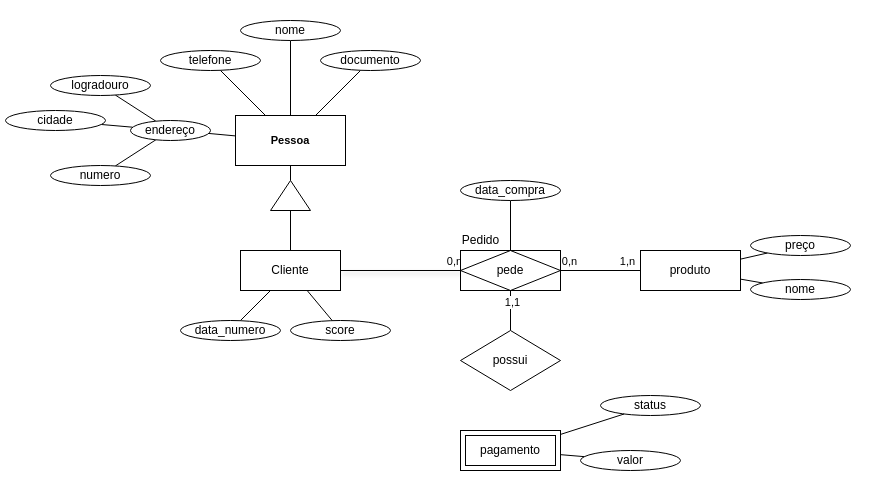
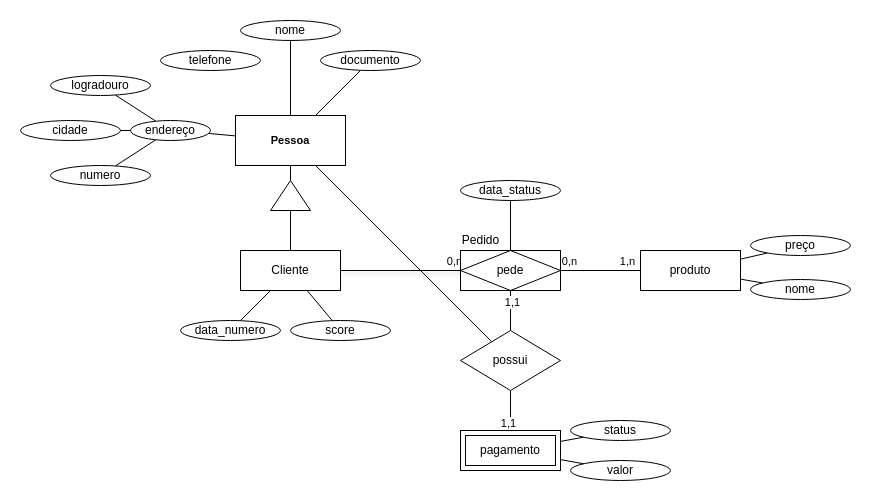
- <mxCell id="7" value="" style="edgeStyle=none;rounded=0;orthogonalLoop=1;jettySize=auto;html=1;fontFamily=Helvetica;fontSize=12;fontColor=default;endArrow=none;startFill=0;" parent="1" source="47" target="30" edge="1"><mxGeometry relative="1" as="geometry"><mxPoint x="-2.532" y="250" as="sourcePoint" /></mxGeometry></mxCell>
+ <mxCell id="7" value="" style="edgeStyle=none;rounded=0;orthogonalLoop=1;jettySize=auto;html=1;fontFamily=Helvetica;fontSize=12;fontColor=default;endArrow=none;startFill=0;" parent="1" source="47" target="26" edge="1"><mxGeometry relative="1" as="geometry"><mxPoint x="-2.532" y="250" as="sourcePoint" /></mxGeometry></mxCell>
- <mxCell id="38" value="cidade" style="ellipse;whiteSpace=wrap;html=1;align=center;" parent="1" vertex="1"><mxGeometry x="5" y="110" width="100" height="20" as="geometry" /></mxCell>
+ <mxCell id="38" value="cidade" style="ellipse;whiteSpace=wrap;html=1;align=center;" parent="1" vertex="1"><mxGeometry x="20" y="120" width="100" height="20" as="geometry" /></mxCell>
- <mxCell id="21" value="data_compra" style="ellipse;whiteSpace=wrap;html=1;align=center;" parent="1" vertex="1"><mxGeometry x="460" y="180" width="100" height="20" as="geometry" /></mxCell>
+ <mxCell id="21" value="data_status" style="ellipse;whiteSpace=wrap;html=1;align=center;" parent="1" vertex="1"><mxGeometry x="460" y="180" width="100" height="20" as="geometry" /></mxCell>
- <mxCell id="27" value="status" style="ellipse;whiteSpace=wrap;html=1;align=center;" parent="1" vertex="1"><mxGeometry x="600" y="395" width="100" height="20" as="geometry" /></mxCell>
+ <mxCell id="27" value="status" style="ellipse;whiteSpace=wrap;html=1;align=center;" parent="1" vertex="1"><mxGeometry x="570" y="420" width="100" height="20" as="geometry" /></mxCell>
+ <mxCell id="24" style="edgeStyle=none;rounded=0;orthogonalLoop=1;jettySize=auto;html=1;endArrow=none;endFill=0;endSize=10;startSize=10;startArrow=none;startFill=0;" parent="1" source="26" target="42" edge="1"><mxGeometry relative="1" as="geometry"><mxPoint x="610" y="490" as="targetPoint" /></mxGeometry></mxCell>
+ <mxCell id="25" value="1,1" style="edgeLabel;html=1;align=center;verticalAlign=middle;resizable=0;points=[];" parent="24" vertex="1" connectable="0"><mxGeometry x="0.601" y="-3" relative="1" as="geometry"><mxPoint as="offset" /></mxGeometry></mxCell>
- <mxCell id="28" value="valor" style="ellipse;whiteSpace=wrap;html=1;align=center;" parent="1" vertex="1"><mxGeometry x="580" y="450" width="100" height="20" as="geometry" /></mxCell>
+ <mxCell id="28" value="valor" style="ellipse;whiteSpace=wrap;html=1;align=center;" parent="1" vertex="1"><mxGeometry x="570" y="460" width="100" height="20" as="geometry" /></mxCell>
